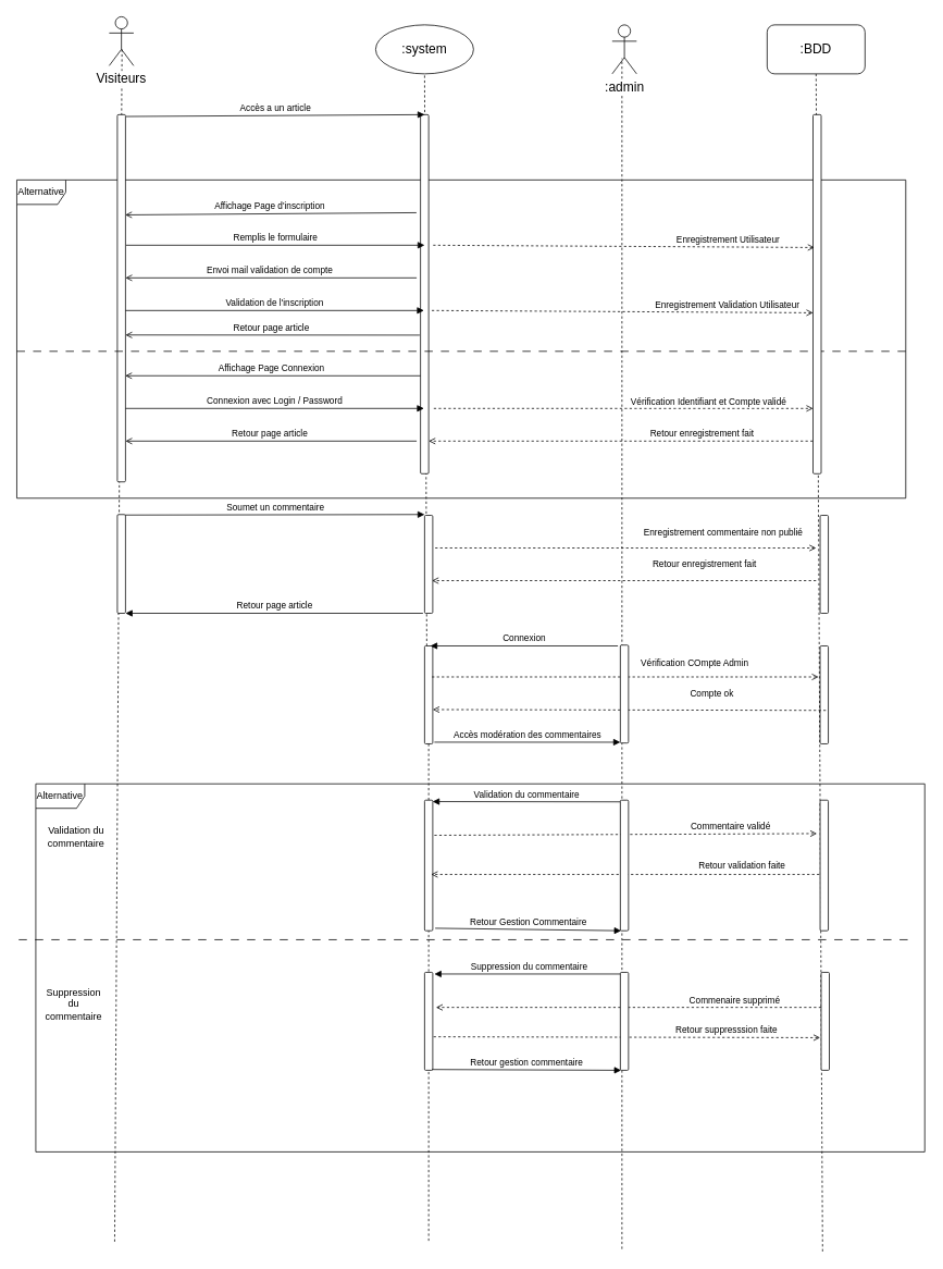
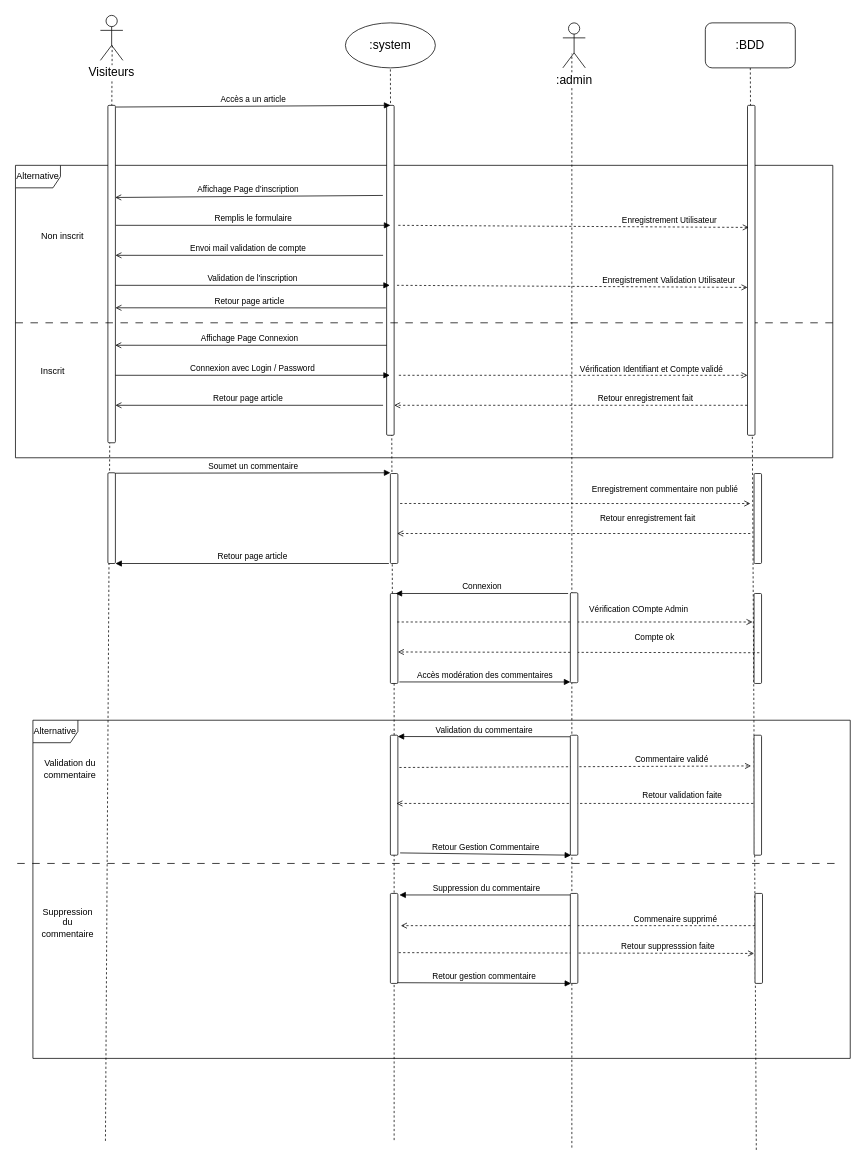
+ <mxCell id="48" value="Non inscrit" style="text;html=1;strokeColor=none;fillColor=none;align=center;verticalAlign=middle;whiteSpace=wrap;rounded=0;" parent="1" vertex="1"><mxGeometry x="33.27" y="300" width="100" height="30" as="geometry" /></mxCell>
+ <mxCell id="49" value="Inscrit" style="text;html=1;strokeColor=none;fillColor=none;align=center;verticalAlign=middle;whiteSpace=wrap;rounded=0;" parent="1" vertex="1"><mxGeometry x="20" y="480" width="100" height="30" as="geometry" /></mxCell>
